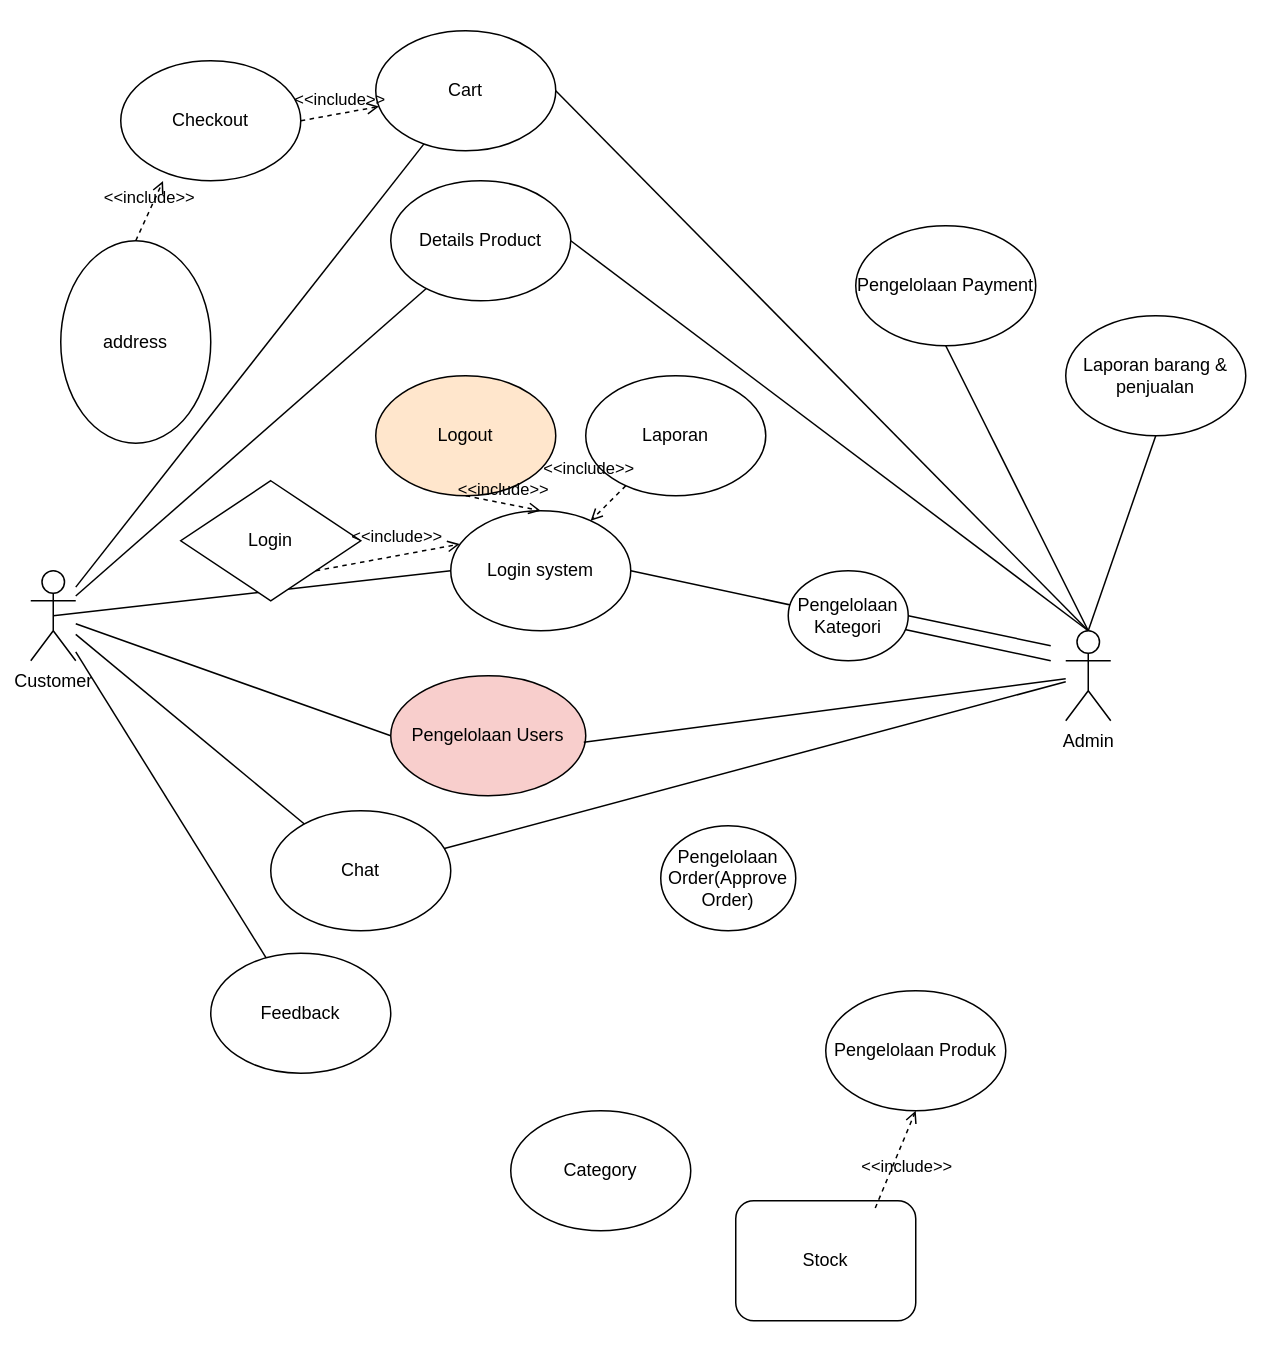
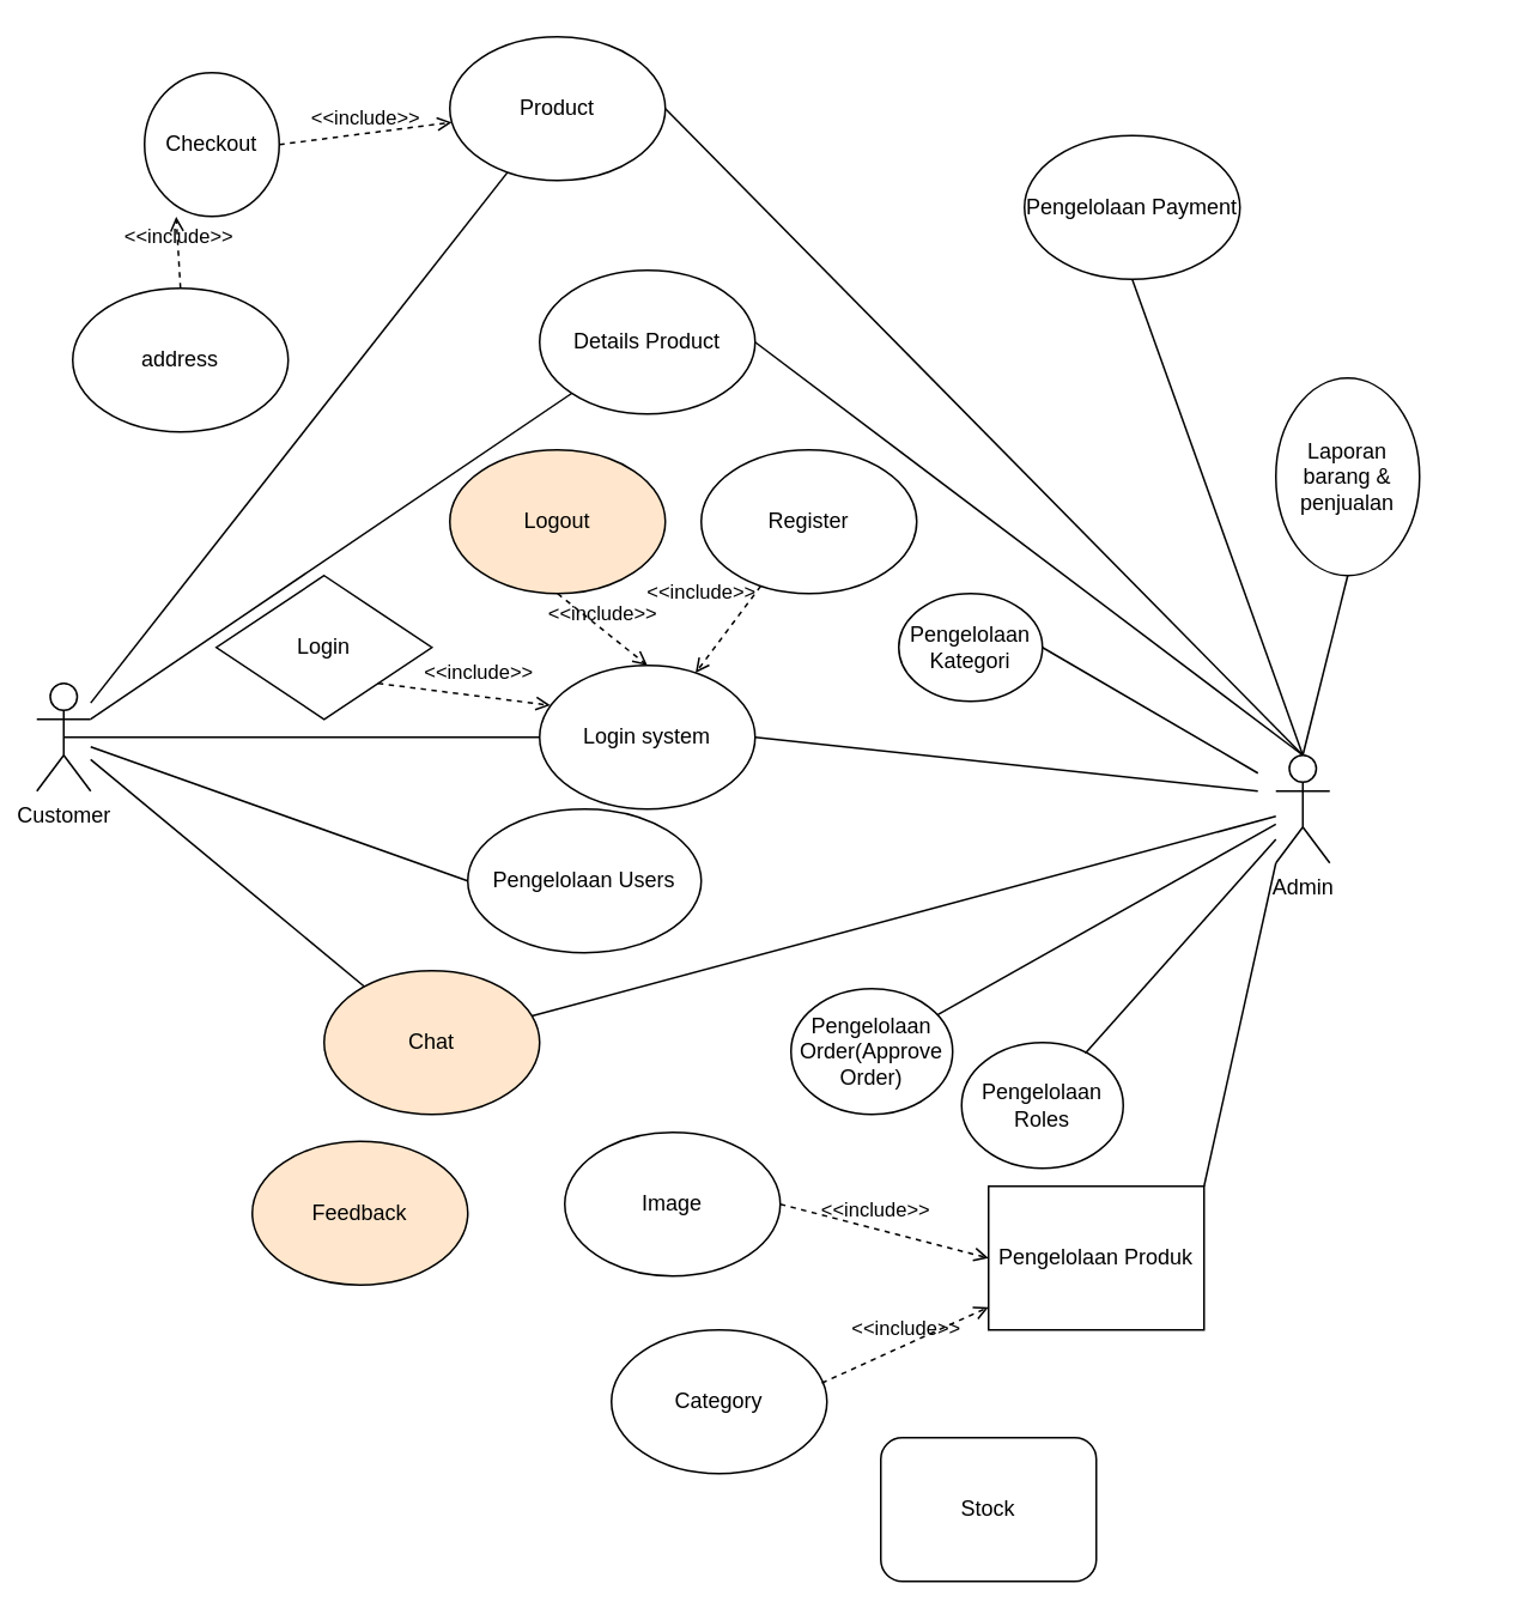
- <mxCell id="4" value="Cart" style="ellipse;whiteSpace=wrap;html=1;" vertex="1" parent="1"><mxGeometry x="250" y="20" width="120" height="80" as="geometry" /></mxCell>
+ <mxCell id="4" value="Product" style="ellipse;whiteSpace=wrap;html=1;" vertex="1" parent="1"><mxGeometry x="250" y="20" width="120" height="80" as="geometry" /></mxCell>
- <mxCell id="35" value="Checkout" style="ellipse;whiteSpace=wrap;html=1;" vertex="1" parent="1"><mxGeometry x="80" y="40" width="120" height="80" as="geometry" /></mxCell>
+ <mxCell id="35" value="Checkout" style="ellipse;whiteSpace=wrap;html=1;" vertex="1" parent="1"><mxGeometry x="80" y="40" width="75" height="80" as="geometry" /></mxCell>
- <mxCell id="32" value="Details Product" style="ellipse;whiteSpace=wrap;html=1;" vertex="1" parent="1"><mxGeometry x="260" y="120" width="120" height="80" as="geometry" /></mxCell>
+ <mxCell id="32" value="Details Product" style="ellipse;whiteSpace=wrap;html=1;" vertex="1" parent="1"><mxGeometry x="300" y="150" width="120" height="80" as="geometry" /></mxCell>
- <mxCell id="37" value="Pengelolaan Payment" style="ellipse;whiteSpace=wrap;html=1;" vertex="1" parent="1"><mxGeometry x="570" y="150" width="120" height="80" as="geometry" /></mxCell>
+ <mxCell id="37" value="Pengelolaan Payment" style="ellipse;whiteSpace=wrap;html=1;" vertex="1" parent="1"><mxGeometry x="570" y="75" width="120" height="80" as="geometry" /></mxCell>
- <mxCell id="40" value="address" style="ellipse;whiteSpace=wrap;html=1;" vertex="1" parent="1"><mxGeometry x="40" y="160" width="100" height="135" as="geometry" /></mxCell>
+ <mxCell id="40" value="address" style="ellipse;whiteSpace=wrap;html=1;" vertex="1" parent="1"><mxGeometry x="40" y="160" width="120" height="80" as="geometry" /></mxCell>
- <mxCell id="39" value="Laporan barang &amp;amp; penjualan" style="ellipse;whiteSpace=wrap;html=1;" vertex="1" parent="1"><mxGeometry x="710" y="210" width="120" height="80" as="geometry" /></mxCell>
+ <mxCell id="39" value="Laporan barang &amp;amp; penjualan" style="ellipse;whiteSpace=wrap;html=1;" vertex="1" parent="1"><mxGeometry x="710" y="210" width="80" height="110" as="geometry" /></mxCell>
- <mxCell id="22" value="Laporan" style="ellipse;whiteSpace=wrap;html=1;" vertex="1" parent="1"><mxGeometry x="390" y="250" width="120" height="80" as="geometry" /></mxCell>
+ <mxCell id="22" value="Register" style="ellipse;whiteSpace=wrap;html=1;" vertex="1" parent="1"><mxGeometry x="390" y="250" width="120" height="80" as="geometry" /></mxCell>
- <mxCell id="5" value="Login system" style="ellipse;whiteSpace=wrap;html=1;" vertex="1" parent="1"><mxGeometry x="300" y="340" width="120" height="80" as="geometry" /></mxCell>
+ <mxCell id="5" value="Login system" style="ellipse;whiteSpace=wrap;html=1;" vertex="1" parent="1"><mxGeometry x="300" y="370" width="120" height="80" as="geometry" /></mxCell>
- <mxCell id="11" value="Pengelolaan Kategori" style="ellipse;whiteSpace=wrap;html=1;" vertex="1" parent="1"><mxGeometry x="525" y="380" width="80" height="60" as="geometry" /></mxCell>
+ <mxCell id="11" value="Pengelolaan Kategori" style="ellipse;whiteSpace=wrap;html=1;" vertex="1" parent="1"><mxGeometry x="500" y="330" width="80" height="60" as="geometry" /></mxCell>
- <mxCell id="13" value="" style="endArrow=none;html=1;rounded=0;exitX=0.99;exitY=0.554;exitDx=0;exitDy=0;exitPerimeter=0;" edge="1" parent="1" source="12" target="3"><mxGeometry width="50" height="50" relative="1" as="geometry"><mxPoint x="530" y="410" as="sourcePoint" /><mxPoint x="580" y="360" as="targetPoint" /></mxGeometry></mxCell>
- <mxCell id="12" value="Pengelolaan Users" style="ellipse;whiteSpace=wrap;html=1;fillColor=#f8cecc;" vertex="1" parent="1"><mxGeometry x="260" y="450" width="130" height="80" as="geometry" /></mxCell>
+ <mxCell id="12" value="Pengelolaan Users" style="ellipse;whiteSpace=wrap;html=1;" vertex="1" parent="1"><mxGeometry x="260" y="450" width="130" height="80" as="geometry" /></mxCell>
+ <mxCell id="16" value="" style="endArrow=none;html=1;rounded=0;" edge="1" parent="1" source="8" target="3"><mxGeometry width="50" height="50" relative="1" as="geometry"><mxPoint x="450" y="410" as="sourcePoint" /><mxPoint x="500" y="360" as="targetPoint" /></mxGeometry></mxCell>
+ <mxCell id="45" value="" style="endArrow=none;html=1;rounded=0;exitX=0.765;exitY=0.085;exitDx=0;exitDy=0;exitPerimeter=0;" edge="1" parent="1" source="44" target="3"><mxGeometry width="50" height="50" relative="1" as="geometry"><mxPoint x="620" y="640" as="sourcePoint" /><mxPoint x="670" y="590" as="targetPoint" /></mxGeometry></mxCell>
- <mxCell id="47" value="" style="endArrow=none;html=1;rounded=0;" edge="1" parent="1" source="46" target="2"><mxGeometry width="50" height="50" relative="1" as="geometry"><mxPoint x="380" y="490" as="sourcePoint" /><mxPoint x="430" y="440" as="targetPoint" /></mxGeometry></mxCell>
+ <mxCell id="14" value="" style="endArrow=none;html=1;rounded=0;exitX=0;exitY=1;exitDx=0;exitDy=0;exitPerimeter=0;entryX=1;entryY=0;entryDx=0;entryDy=0;" edge="1" parent="1" source="3" target="7"><mxGeometry width="50" height="50" relative="1" as="geometry"><mxPoint x="530" y="410" as="sourcePoint" /><mxPoint x="580" y="360" as="targetPoint" /></mxGeometry></mxCell>
- <mxCell id="6" value="Chat" style="ellipse;whiteSpace=wrap;html=1;" vertex="1" parent="1"><mxGeometry x="180" y="540" width="120" height="80" as="geometry" /></mxCell>
+ <mxCell id="6" value="Chat" style="ellipse;whiteSpace=wrap;html=1;fillColor=#ffe6cc;" vertex="1" parent="1"><mxGeometry x="180" y="540" width="120" height="80" as="geometry" /></mxCell>
+ <mxCell id="44" value="Pengelolaan Roles" style="ellipse;whiteSpace=wrap;html=1;" vertex="1" parent="1"><mxGeometry x="535" y="580" width="90" height="70" as="geometry" /></mxCell>
+ <mxCell id="26" value="Image" style="ellipse;whiteSpace=wrap;html=1;" vertex="1" parent="1"><mxGeometry x="314" y="630" width="120" height="80" as="geometry" /></mxCell>
- <mxCell id="46" value="Feedback" style="ellipse;whiteSpace=wrap;html=1;" vertex="1" parent="1"><mxGeometry x="140" y="635" width="120" height="80" as="geometry" /></mxCell>
+ <mxCell id="46" value="Feedback" style="ellipse;whiteSpace=wrap;html=1;fillColor=#ffe6cc;" vertex="1" parent="1"><mxGeometry x="140" y="635" width="120" height="80" as="geometry" /></mxCell>
+ <mxCell id="29" value="&amp;lt;&amp;lt;include&amp;gt;&amp;gt;" style="html=1;verticalAlign=bottom;labelBackgroundColor=none;endArrow=open;endFill=0;dashed=1;rounded=0;exitX=1;exitY=0.5;exitDx=0;exitDy=0;entryX=0;entryY=0.5;entryDx=0;entryDy=0;" edge="1" parent="1" source="26" target="7"><mxGeometry x="-0.093" y="3" width="160" relative="1" as="geometry"><mxPoint x="310" y="670" as="sourcePoint" /><mxPoint x="470" y="670" as="targetPoint" /><mxPoint y="1" as="offset" /></mxGeometry></mxCell>
- <mxCell id="7" value="Pengelolaan Produk" style="ellipse;whiteSpace=wrap;html=1;" vertex="1" parent="1"><mxGeometry x="550" y="660" width="120" height="80" as="geometry" /></mxCell>
+ <mxCell id="7" value="Pengelolaan Produk" style="whiteSpace=wrap;html=1;rounded=0;" vertex="1" parent="1"><mxGeometry x="550" y="660" width="120" height="80" as="geometry" /></mxCell>
+ <mxCell id="30" value="&amp;lt;&amp;lt;include&amp;gt;&amp;gt;" style="html=1;verticalAlign=bottom;labelBackgroundColor=none;endArrow=open;endFill=0;dashed=1;rounded=0;exitX=0.976;exitY=0.37;exitDx=0;exitDy=0;exitPerimeter=0;" edge="1" parent="1" source="27" target="7"><mxGeometry width="160" relative="1" as="geometry"><mxPoint x="330" y="730" as="sourcePoint" /><mxPoint x="398" y="713" as="targetPoint" /></mxGeometry></mxCell>
- <mxCell id="31" value="&amp;lt;&amp;lt;include&amp;gt;&amp;gt;" style="html=1;verticalAlign=bottom;labelBackgroundColor=none;endArrow=open;endFill=0;dashed=1;rounded=0;exitX=0.775;exitY=0.061;exitDx=0;exitDy=0;entryX=0.5;entryY=1;entryDx=0;entryDy=0;exitPerimeter=0;" edge="1" parent="1" source="28" target="7"><mxGeometry x="-0.298" y="-12" width="160" relative="1" as="geometry"><mxPoint x="400" y="820" as="sourcePoint" /><mxPoint x="440" y="725" as="targetPoint" /><mxPoint as="offset" /></mxGeometry></mxCell>
